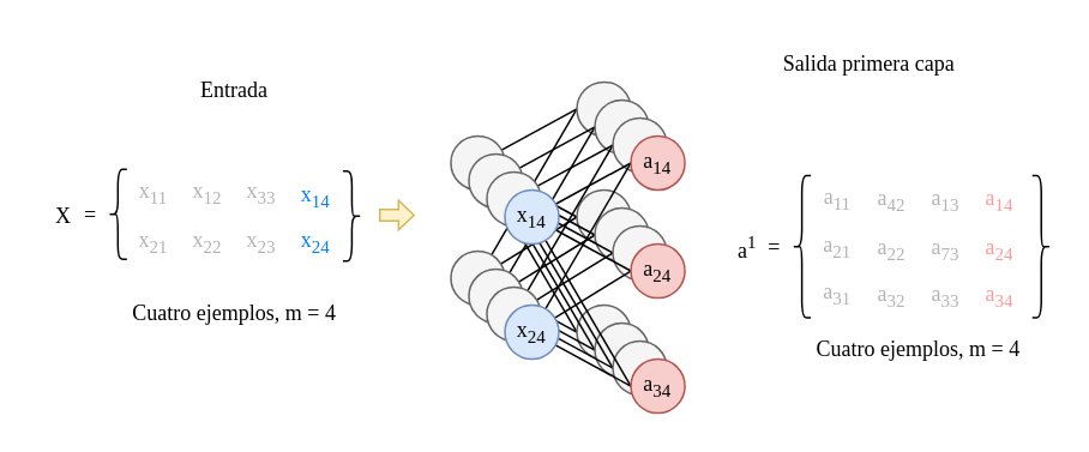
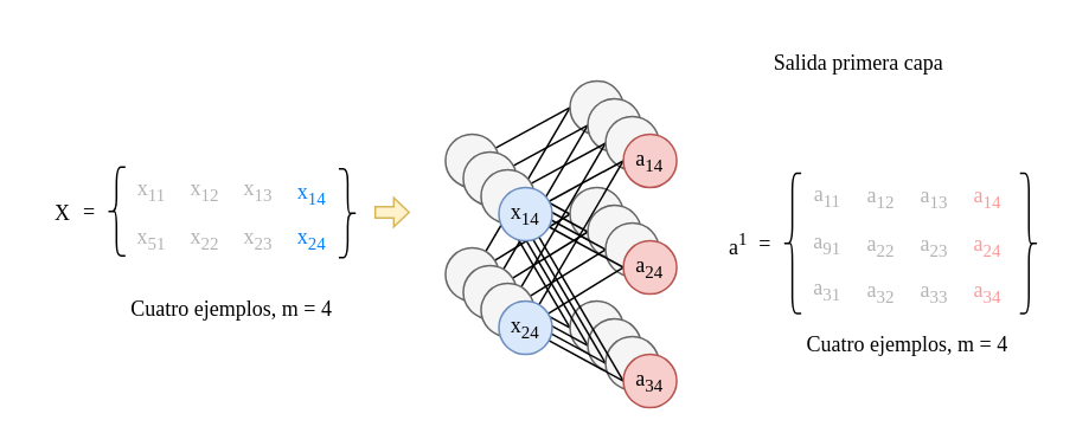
- <mxCell id="10" value="Entrada" style="text;html=1;strokeColor=none;fillColor=none;align=center;verticalAlign=middle;whiteSpace=wrap;rounded=0;fontFamily=Lucida Console;" parent="1" vertex="1"><mxGeometry x="100" y="35" width="60" height="30" as="geometry" /></mxCell>
- <mxCell id="57" value="x&lt;sub&gt;33&lt;/sub&gt;" style="text;html=1;strokeColor=none;fillColor=none;align=center;verticalAlign=middle;whiteSpace=wrap;rounded=0;fontFamily=Lucida Console;fontColor=#B3B3B3;" vertex="1" parent="1"><mxGeometry x="130" y="91.5" width="30" height="30" as="geometry" /></mxCell>
+ <mxCell id="57" value="x&lt;sub&gt;13&lt;/sub&gt;" style="text;html=1;strokeColor=none;fillColor=none;align=center;verticalAlign=middle;whiteSpace=wrap;rounded=0;fontFamily=Lucida Console;fontColor=#B3B3B3;" vertex="1" parent="1"><mxGeometry x="130" y="91.5" width="30" height="30" as="geometry" /></mxCell>
- <mxCell id="65" value="a&lt;sub&gt;42&lt;/sub&gt;" style="text;html=1;strokeColor=none;fillColor=none;align=center;verticalAlign=middle;whiteSpace=wrap;rounded=0;fontFamily=Lucida Console;fontColor=#B3B3B3;" vertex="1" parent="1"><mxGeometry x="480" y="95.5" width="30" height="30" as="geometry" /></mxCell>
+ <mxCell id="65" value="a&lt;sub&gt;12&lt;/sub&gt;" style="text;html=1;strokeColor=none;fillColor=none;align=center;verticalAlign=middle;whiteSpace=wrap;rounded=0;fontFamily=Lucida Console;fontColor=#B3B3B3;" vertex="1" parent="1"><mxGeometry x="480" y="95.5" width="30" height="30" as="geometry" /></mxCell>
- <mxCell id="50" value="x&lt;sub&gt;21&lt;/sub&gt;" style="text;html=1;strokeColor=none;fillColor=none;align=center;verticalAlign=middle;whiteSpace=wrap;rounded=0;fontFamily=Lucida Console;fontColor=#B3B3B3;" vertex="1" parent="1"><mxGeometry x="70" y="118.5" width="30" height="30" as="geometry" /></mxCell>
+ <mxCell id="50" value="x&lt;sub&gt;51&lt;/sub&gt;" style="text;html=1;strokeColor=none;fillColor=none;align=center;verticalAlign=middle;whiteSpace=wrap;rounded=0;fontFamily=Lucida Console;fontColor=#B3B3B3;" vertex="1" parent="1"><mxGeometry x="70" y="118.5" width="30" height="30" as="geometry" /></mxCell>
- <mxCell id="61" value="a&lt;sub&gt;21&lt;/sub&gt;" style="text;html=1;strokeColor=none;fillColor=none;align=center;verticalAlign=middle;whiteSpace=wrap;rounded=0;fontFamily=Lucida Console;fontColor=#B3B3B3;" vertex="1" parent="1"><mxGeometry x="450" y="122" width="30" height="30" as="geometry" /></mxCell>
+ <mxCell id="61" value="a&lt;sub&gt;91&lt;/sub&gt;" style="text;html=1;strokeColor=none;fillColor=none;align=center;verticalAlign=middle;whiteSpace=wrap;rounded=0;fontFamily=Lucida Console;fontColor=#B3B3B3;" vertex="1" parent="1"><mxGeometry x="450" y="122" width="30" height="30" as="geometry" /></mxCell>
- <mxCell id="69" value="a&lt;sub&gt;73&lt;/sub&gt;" style="text;html=1;strokeColor=none;fillColor=none;align=center;verticalAlign=middle;whiteSpace=wrap;rounded=0;fontFamily=Lucida Console;fontColor=#B3B3B3;" vertex="1" parent="1"><mxGeometry x="510" y="123" width="30" height="30" as="geometry" /></mxCell>
+ <mxCell id="69" value="a&lt;sub&gt;23&lt;/sub&gt;" style="text;html=1;strokeColor=none;fillColor=none;align=center;verticalAlign=middle;whiteSpace=wrap;rounded=0;fontFamily=Lucida Console;fontColor=#B3B3B3;" vertex="1" parent="1"><mxGeometry x="510" y="123" width="30" height="30" as="geometry" /></mxCell>
